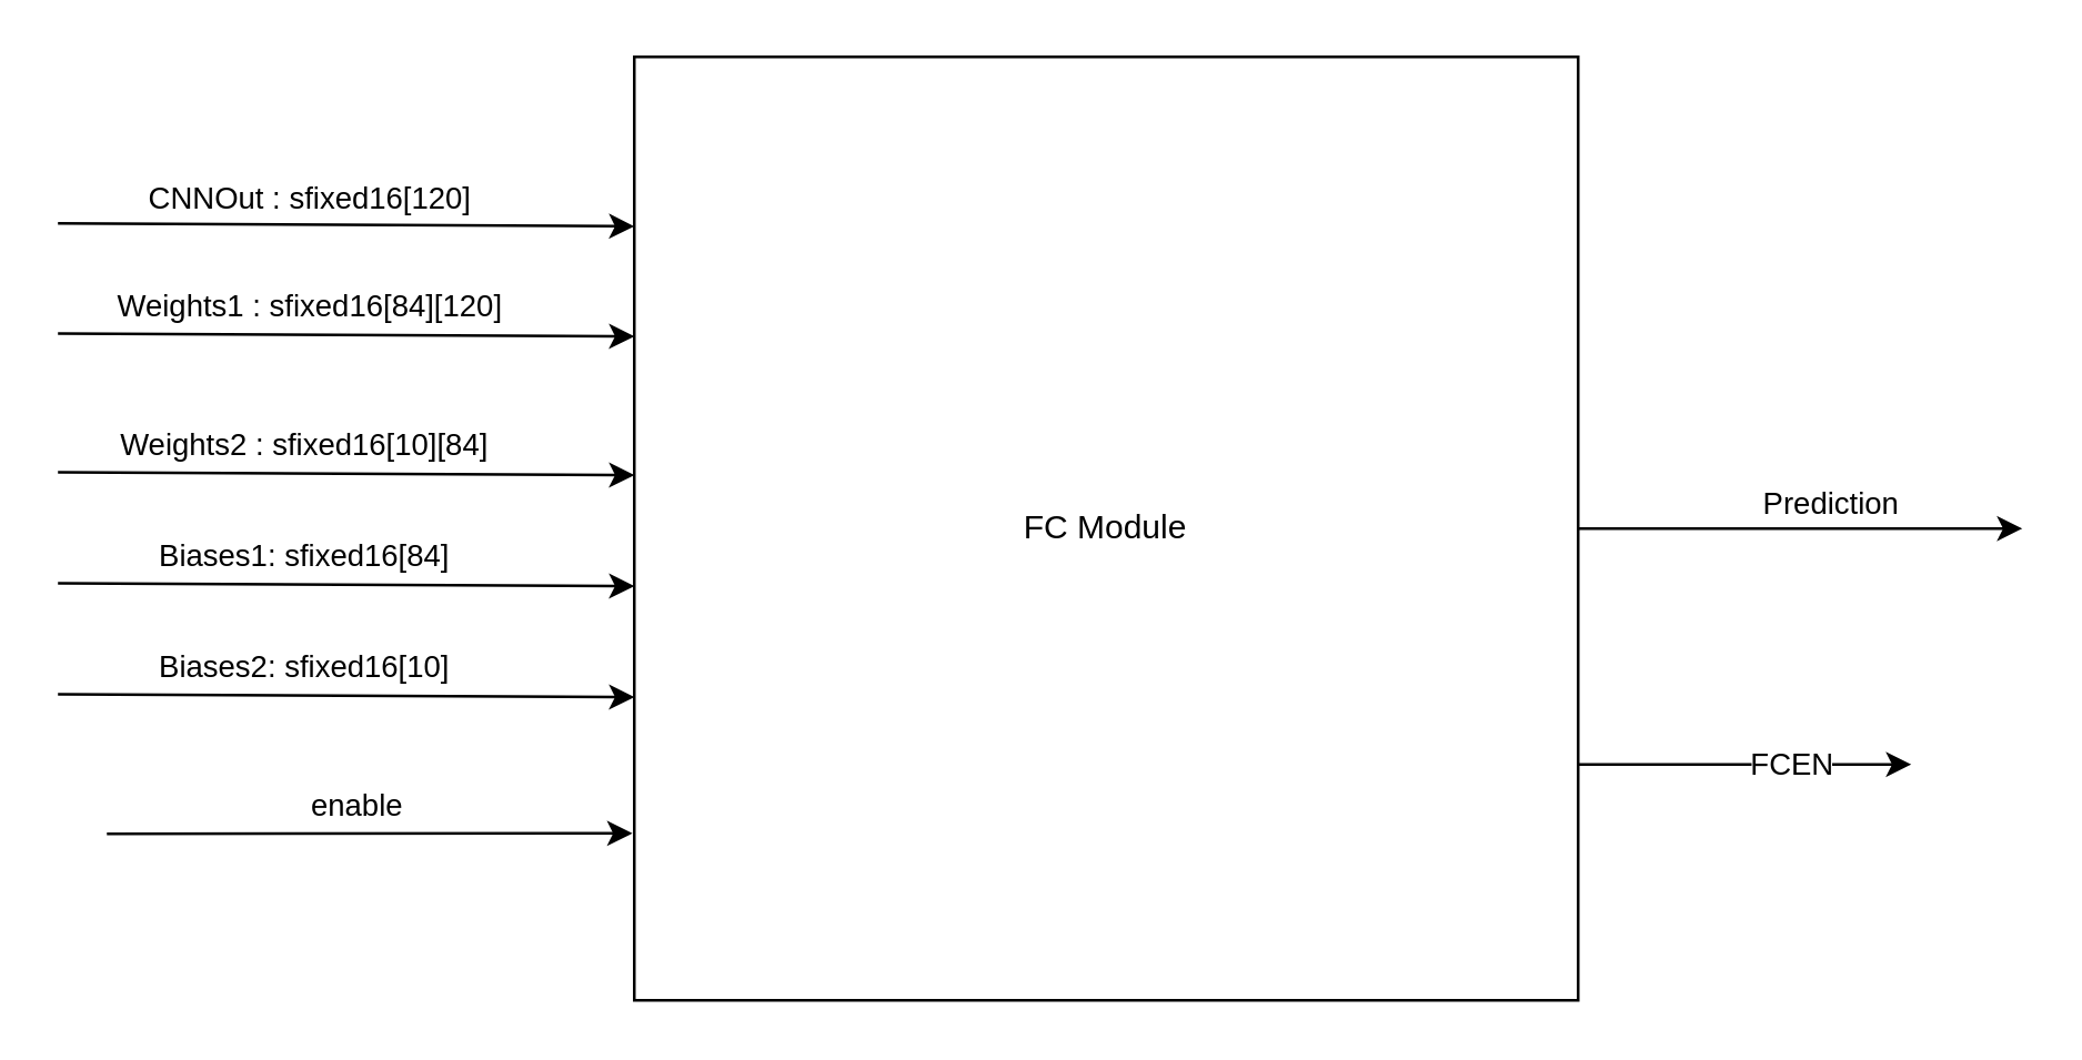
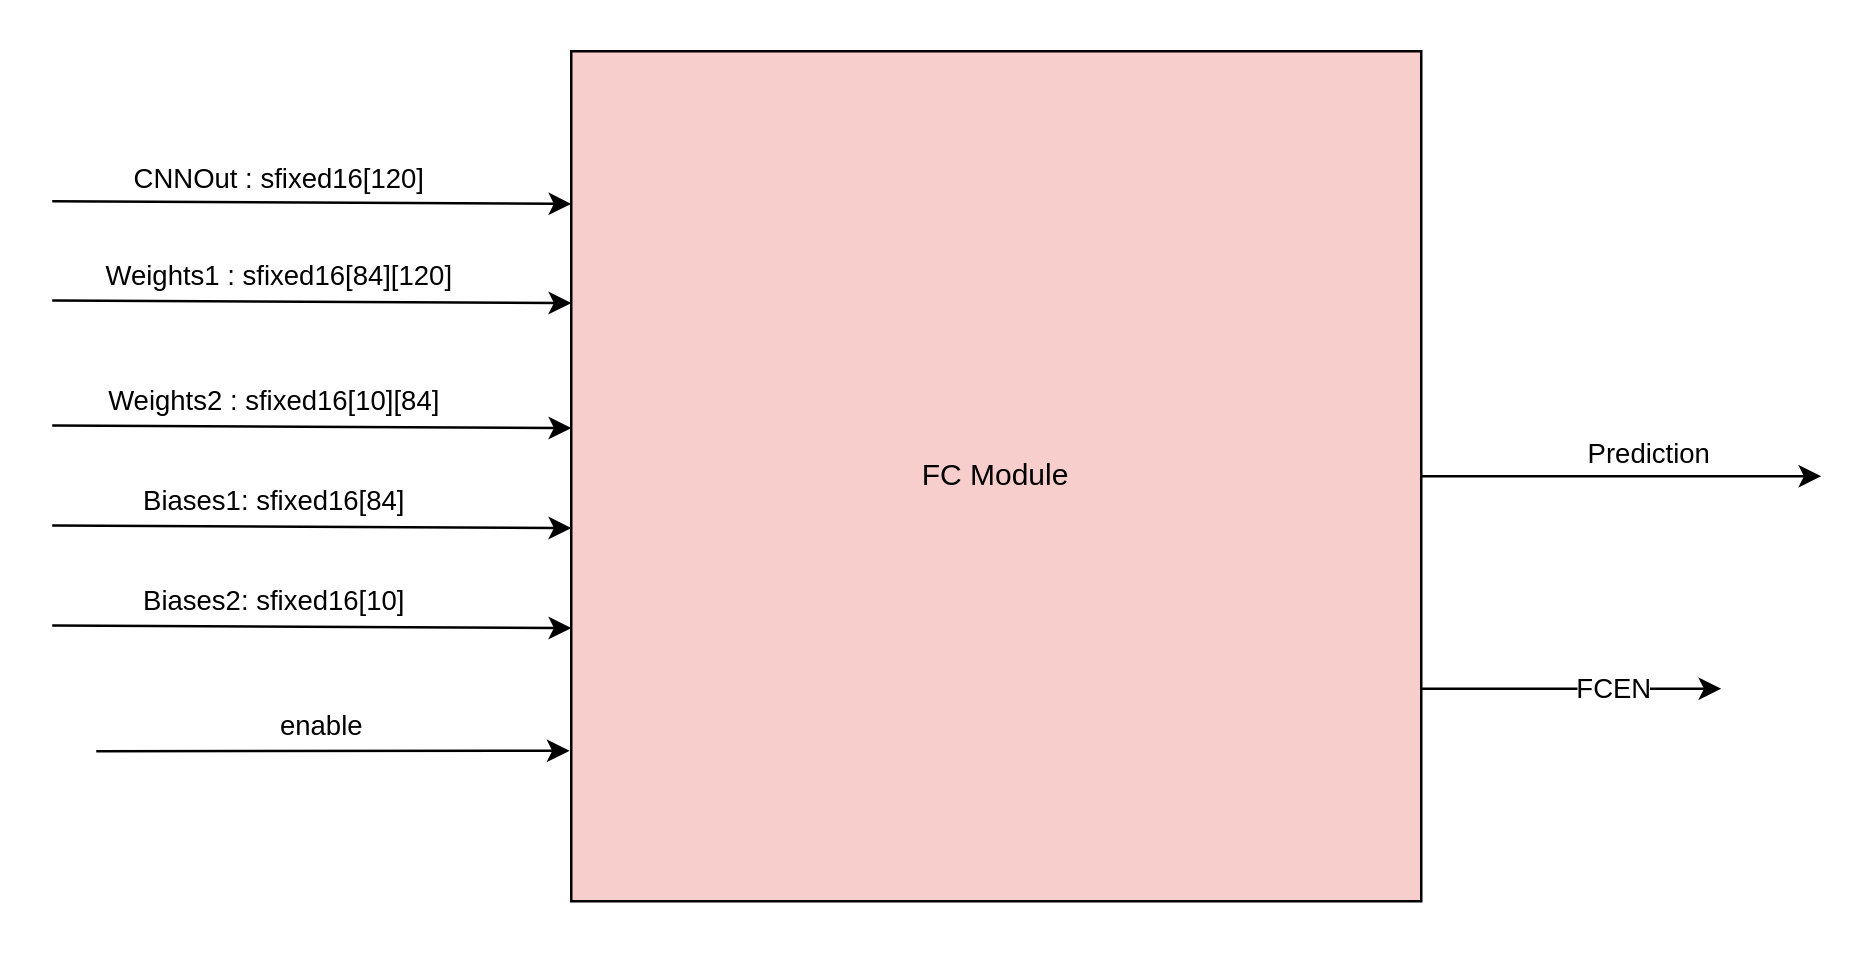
- <mxCell id="2" value="FC Module" style="whiteSpace=wrap;html=1;aspect=fixed;" parent="1" vertex="1"><mxGeometry x="228" y="20" width="340" height="340" as="geometry" /></mxCell>
+ <mxCell id="2" value="FC Module" style="whiteSpace=wrap;html=1;aspect=fixed;fillColor=#f8cecc;" parent="1" vertex="1"><mxGeometry x="228" y="20" width="340" height="340" as="geometry" /></mxCell>
